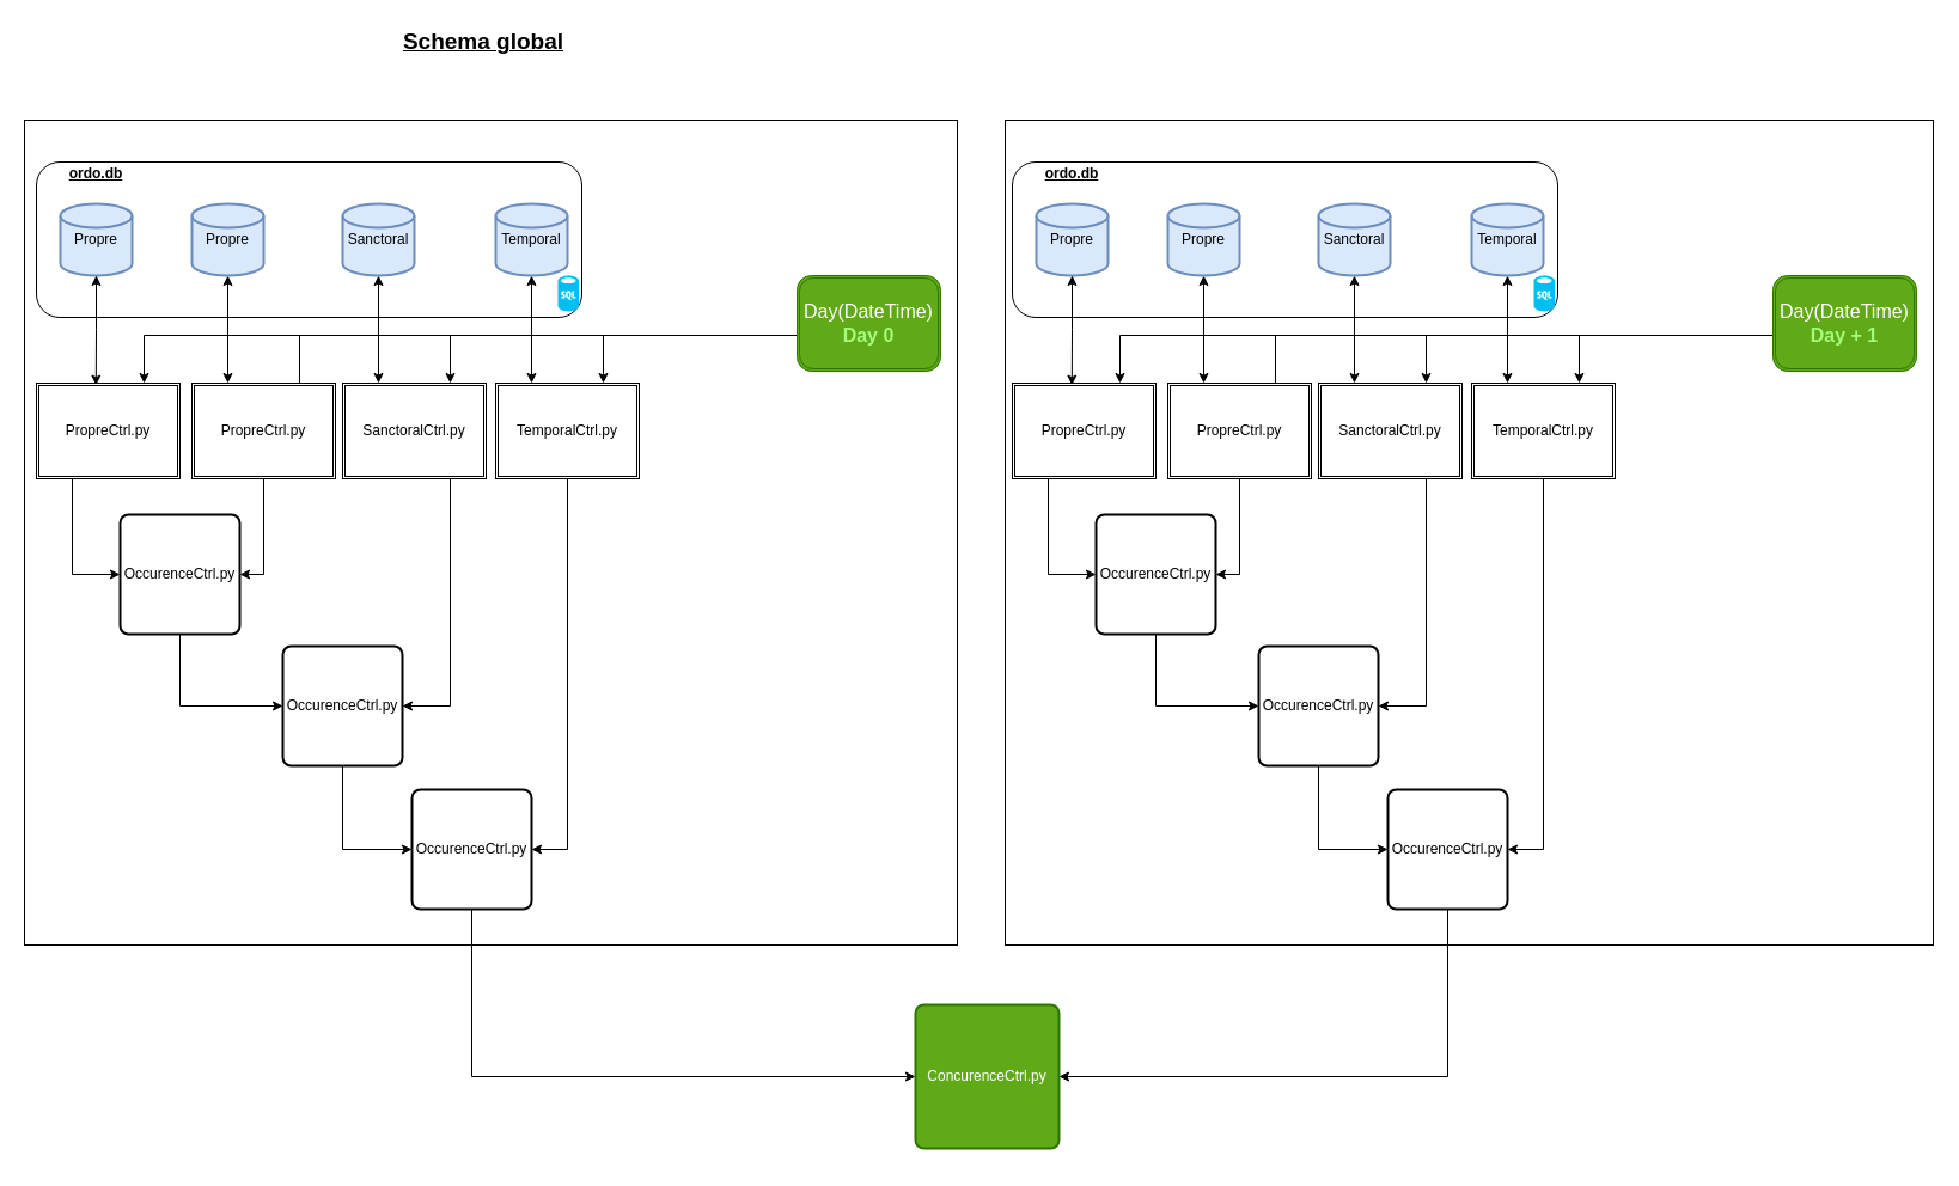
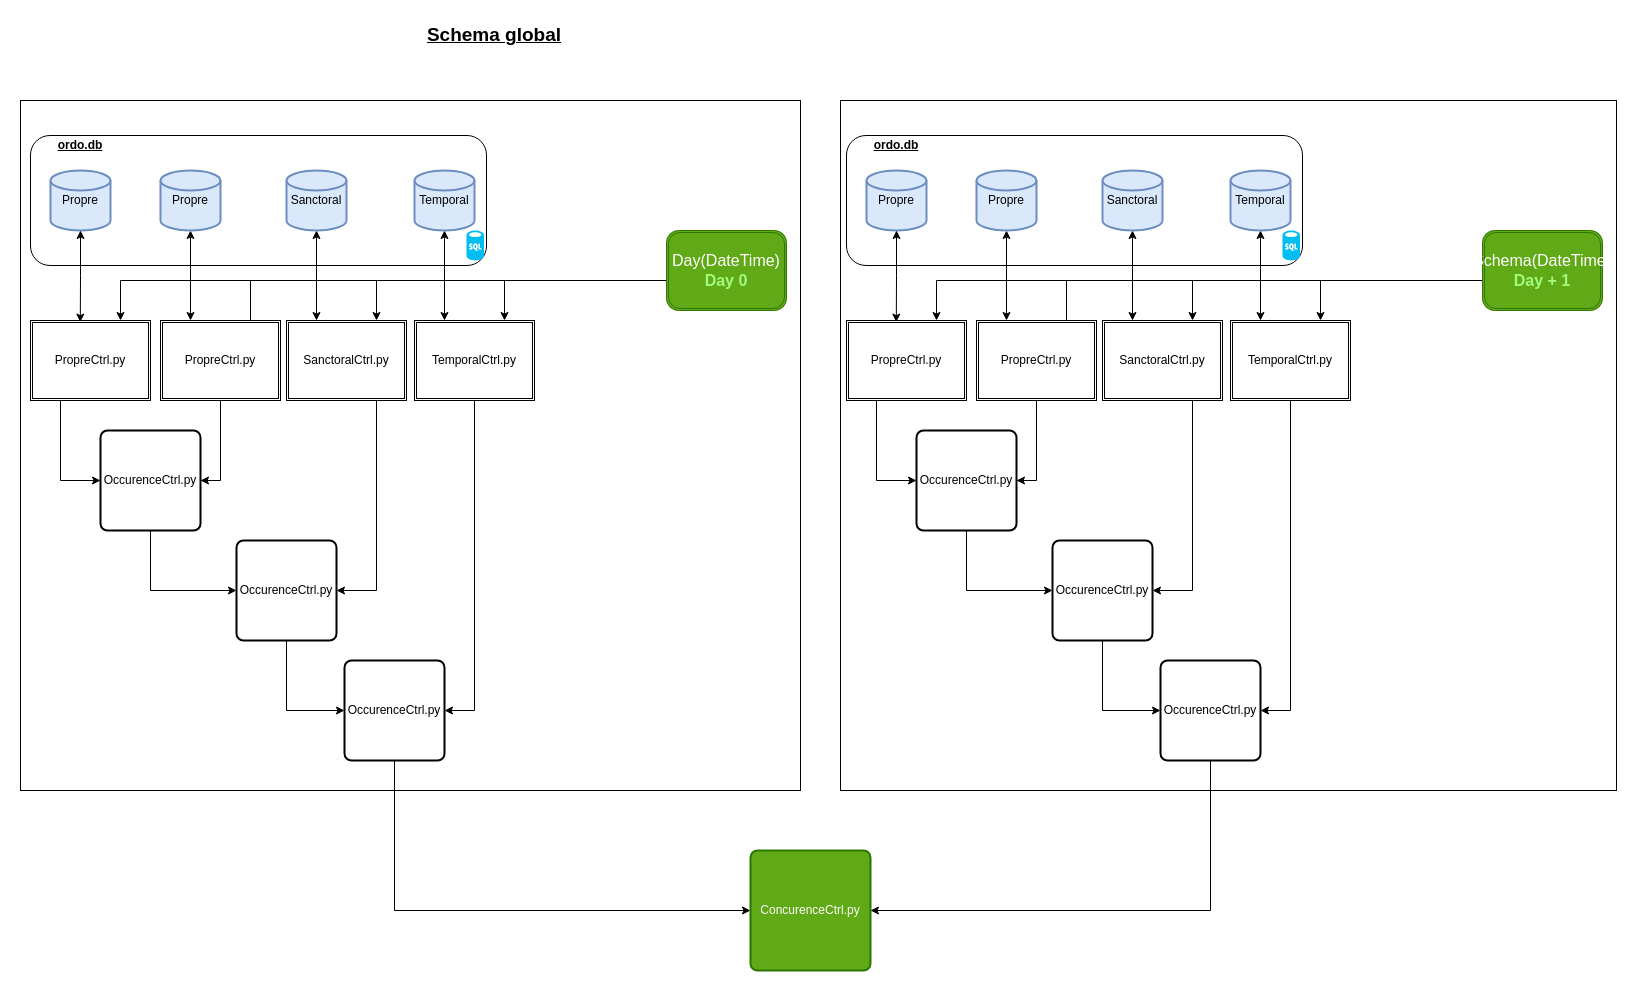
- <mxCell id="28" value="&lt;b&gt;&lt;u&gt;&lt;font style=&quot;font-size: 19px;&quot;&gt;Schema global&lt;/font&gt;&lt;/u&gt;&lt;/b&gt;" style="text;html=1;align=center;verticalAlign=middle;whiteSpace=wrap;rounded=0;" parent="1" vertex="1"><mxGeometry x="273" y="20" width="262" height="30" as="geometry" /></mxCell>
+ <mxCell id="28" value="&lt;b&gt;&lt;u&gt;&lt;font style=&quot;font-size: 19px;&quot;&gt;Schema global&lt;/font&gt;&lt;/u&gt;&lt;/b&gt;" style="text;html=1;align=center;verticalAlign=middle;whiteSpace=wrap;rounded=0;" parent="1" vertex="1"><mxGeometry x="363" y="20" width="262" height="30" as="geometry" /></mxCell>
- <mxCell id="43" value="&lt;font style=&quot;font-size: 16px;&quot;&gt;Day(DateTime)&lt;/font&gt;&lt;div&gt;&lt;font color=&quot;#a3fc7c&quot; style=&quot;font-size: 16px;&quot;&gt;&lt;b&gt;Day + 1&lt;/b&gt;&lt;/font&gt;&lt;/div&gt;" style="shape=ext;double=1;rounded=1;whiteSpace=wrap;html=1;fillColor=#60a917;strokeColor=#2D7600;fontColor=#ffffff;" vertex="1" parent="1"><mxGeometry x="1482" y="230" width="120" height="80" as="geometry" /></mxCell>
+ <mxCell id="43" value="&lt;font style=&quot;font-size: 16px;&quot;&gt;Schema(DateTime)&lt;/font&gt;&lt;div&gt;&lt;font color=&quot;#a3fc7c&quot; style=&quot;font-size: 16px;&quot;&gt;&lt;b&gt;Day + 1&lt;/b&gt;&lt;/font&gt;&lt;/div&gt;" style="shape=ext;double=1;rounded=1;whiteSpace=wrap;html=1;fillColor=#60a917;strokeColor=#2D7600;fontColor=#ffffff;" vertex="1" parent="1"><mxGeometry x="1482" y="230" width="120" height="80" as="geometry" /></mxCell>
- <mxCell id="30" value="ConcurenceCtrl.py" style="rounded=1;whiteSpace=wrap;html=1;absoluteArcSize=1;arcSize=14;strokeWidth=2;fillColor=#60a917;fontColor=#ffffff;strokeColor=#2D7600;" vertex="1" parent="1"><mxGeometry x="765" y="840" width="120" height="120" as="geometry" /></mxCell>
+ <mxCell id="30" value="ConcurenceCtrl.py" style="rounded=1;whiteSpace=wrap;html=1;absoluteArcSize=1;arcSize=14;strokeWidth=2;fillColor=#60a917;fontColor=#ffffff;strokeColor=#2D7600;" vertex="1" parent="1"><mxGeometry x="750" y="850" width="120" height="120" as="geometry" /></mxCell>
